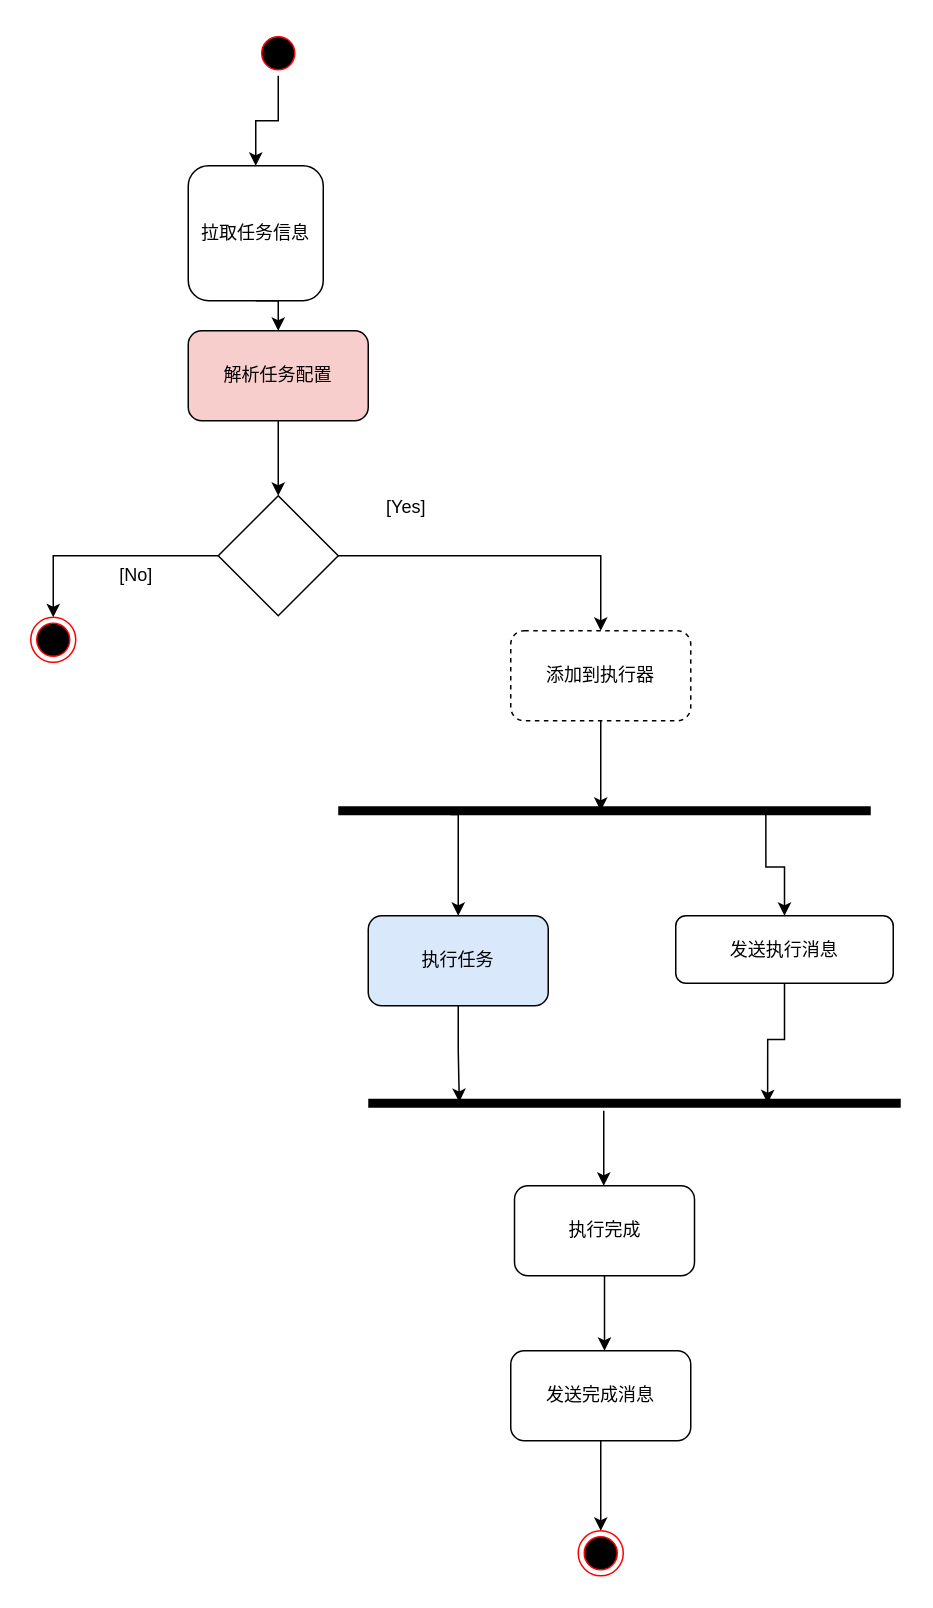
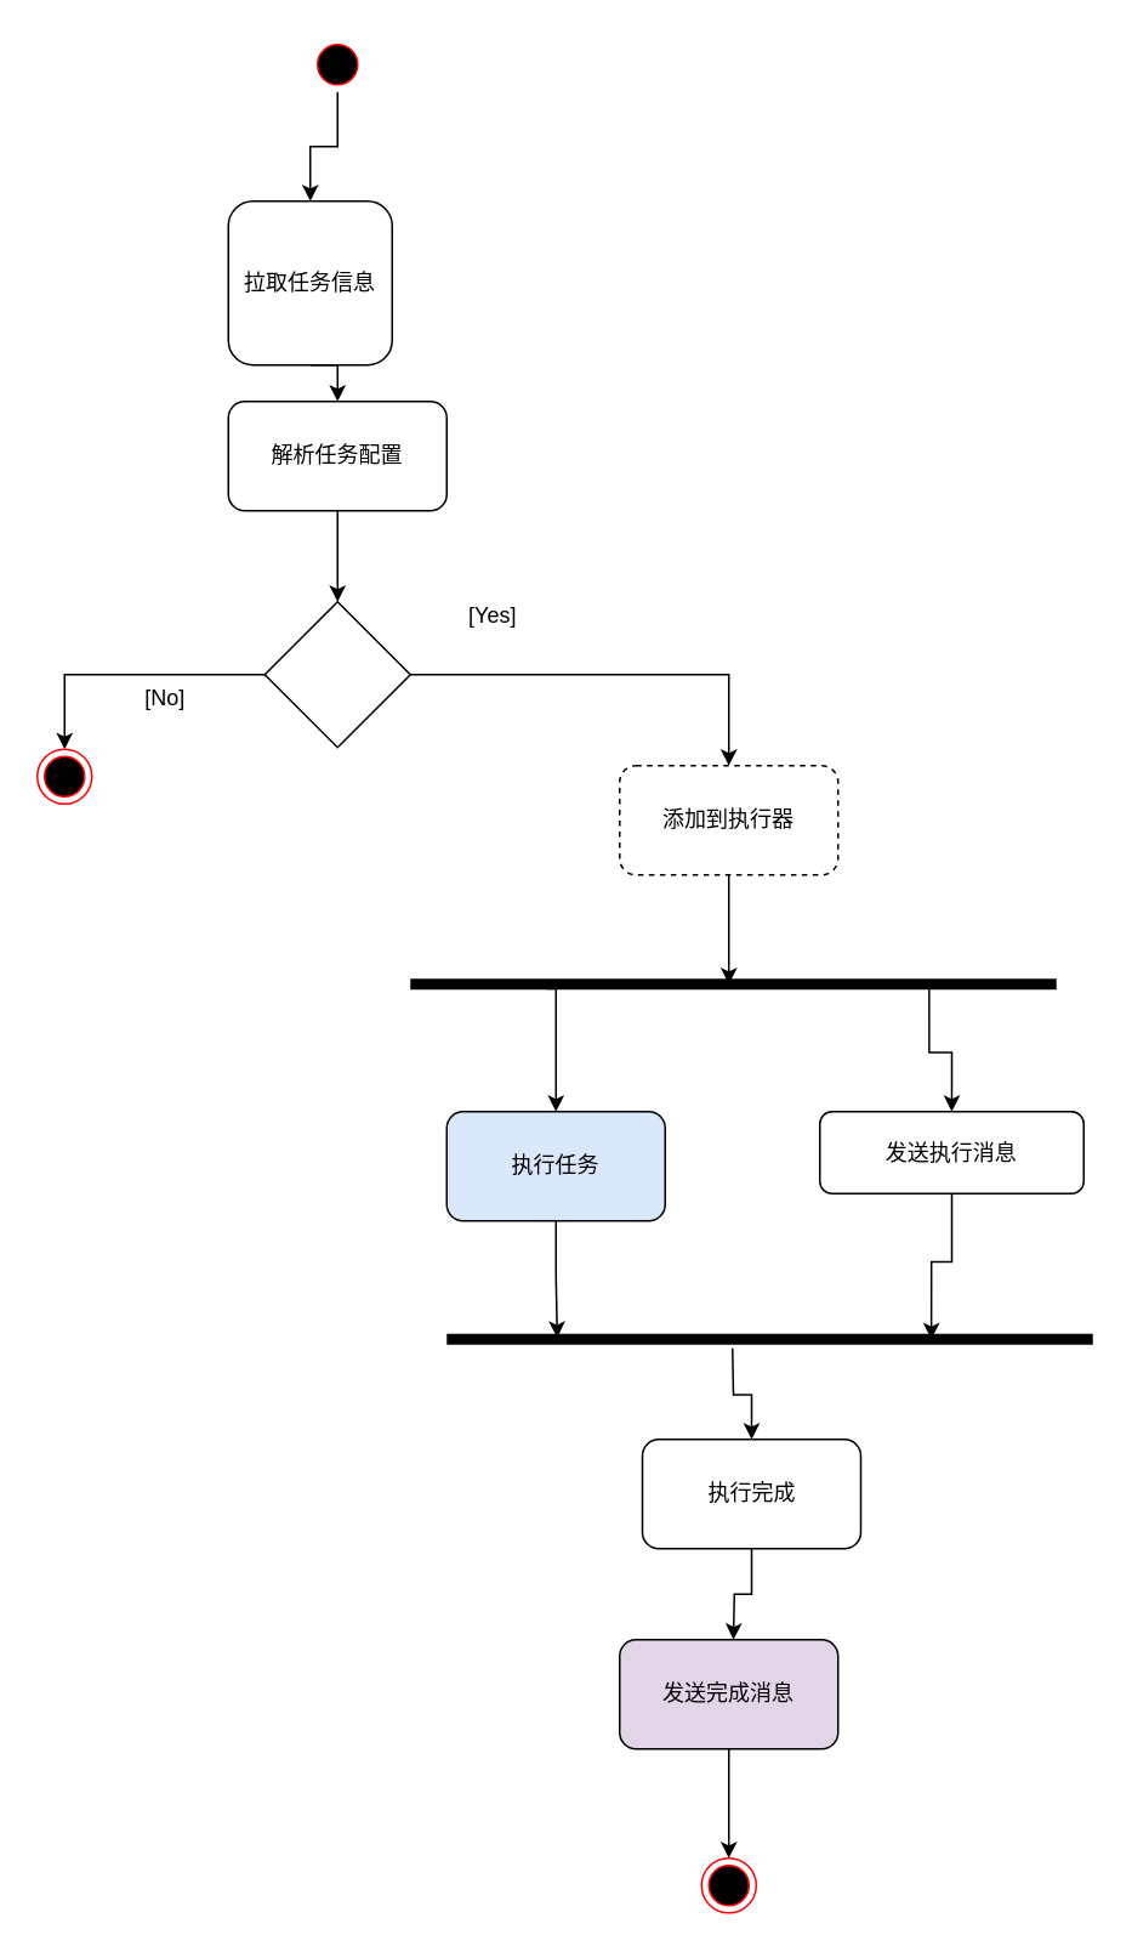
- <mxCell id="7" value="解析任务配置" style="rounded=1;whiteSpace=wrap;html=1;fillColor=#f8cecc;" parent="1" vertex="1"><mxGeometry x="125" y="220" width="120" height="60" as="geometry" /></mxCell>
+ <mxCell id="7" value="解析任务配置" style="rounded=1;whiteSpace=wrap;html=1;" parent="1" vertex="1"><mxGeometry x="125" y="220" width="120" height="60" as="geometry" /></mxCell>
- <mxCell id="19" value="执行完成" style="rounded=1;whiteSpace=wrap;html=1;" parent="1" vertex="1"><mxGeometry x="342.5" y="790" width="120" height="60" as="geometry" /></mxCell>
+ <mxCell id="19" value="执行完成" style="rounded=1;whiteSpace=wrap;html=1;" parent="1" vertex="1"><mxGeometry x="352.5" y="790" width="120" height="60" as="geometry" /></mxCell>
- <mxCell id="28" value="发送完成消息" style="rounded=1;whiteSpace=wrap;html=1;" vertex="1" parent="1"><mxGeometry x="340" y="900" width="120" height="60" as="geometry" /></mxCell>
+ <mxCell id="28" value="发送完成消息" style="rounded=1;whiteSpace=wrap;html=1;fillColor=#e1d5e7;" vertex="1" parent="1"><mxGeometry x="340" y="900" width="120" height="60" as="geometry" /></mxCell>
